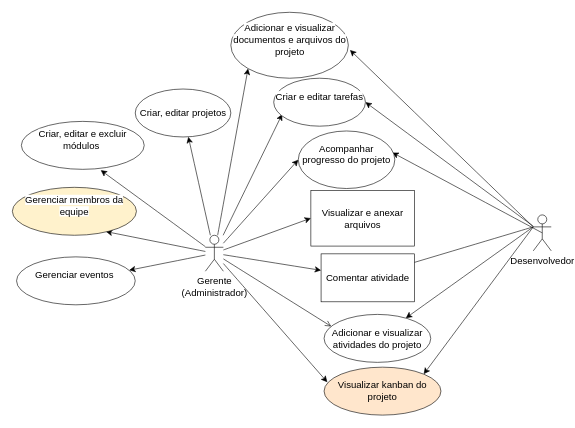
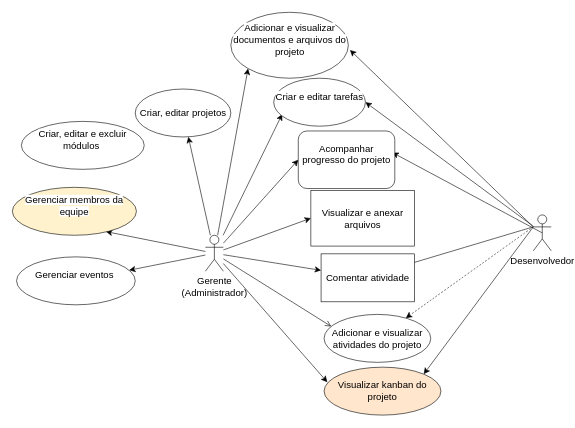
- <mxCell id="28" value="&#10;&lt;span style=&quot;color: rgb(0, 0, 0); font-family: Helvetica; font-size: 16px; font-style: normal; font-variant-ligatures: normal; font-variant-caps: normal; font-weight: 400; letter-spacing: normal; orphans: 2; text-align: center; text-indent: 0px; text-transform: none; widows: 2; word-spacing: 0px; -webkit-text-stroke-width: 0px; background-color: rgb(255, 255, 255); text-decoration-thickness: initial; text-decoration-style: initial; text-decoration-color: initial; float: none; display: inline !important;&quot;&gt;Acompanhar progresso do projeto&lt;/span&gt;&#10;&#10;" style="ellipse;whiteSpace=wrap;html=1;fontSize=16;" vertex="1" parent="1"><mxGeometry x="497" y="218" width="161" height="96" as="geometry" /></mxCell>
+ <mxCell id="28" value="&#10;&lt;span style=&quot;color: rgb(0, 0, 0); font-family: Helvetica; font-size: 16px; font-style: normal; font-variant-ligatures: normal; font-variant-caps: normal; font-weight: 400; letter-spacing: normal; orphans: 2; text-align: center; text-indent: 0px; text-transform: none; widows: 2; word-spacing: 0px; -webkit-text-stroke-width: 0px; background-color: rgb(255, 255, 255); text-decoration-thickness: initial; text-decoration-style: initial; text-decoration-color: initial; float: none; display: inline !important;&quot;&gt;Acompanhar progresso do projeto&lt;/span&gt;&#10;&#10;" style="whiteSpace=wrap;html=1;fontSize=16;rounded=1;" vertex="1" parent="1"><mxGeometry x="497" y="218" width="161" height="96" as="geometry" /></mxCell>
- <mxCell id="10" value="" style="edgeStyle=none;curved=1;rounded=0;orthogonalLoop=1;jettySize=auto;html=1;fontSize=12;startSize=8;endSize=8;entryX=0.646;entryY=1.018;entryDx=0;entryDy=0;entryPerimeter=0;" parent="1" source="13" target="22" edge="1"><mxGeometry relative="1" as="geometry"><mxPoint x="68.309" y="238" as="targetPoint" /></mxGeometry></mxCell>
- <mxCell id="18" style="edgeStyle=none;curved=1;rounded=0;orthogonalLoop=1;jettySize=auto;html=1;exitX=0;exitY=0.333;exitDx=0;exitDy=0;exitPerimeter=0;fontSize=12;startSize=8;endSize=8;" edge="1" parent="1" source="20" target="31"><mxGeometry relative="1" as="geometry" /></mxCell>
+ <mxCell id="18" style="edgeStyle=none;curved=1;rounded=0;orthogonalLoop=1;jettySize=auto;html=1;exitX=0;exitY=0.333;exitDx=0;exitDy=0;exitPerimeter=0;fontSize=12;startSize=8;endSize=8;dashed=1;" edge="1" parent="1" source="20" target="31"><mxGeometry relative="1" as="geometry" /></mxCell>
